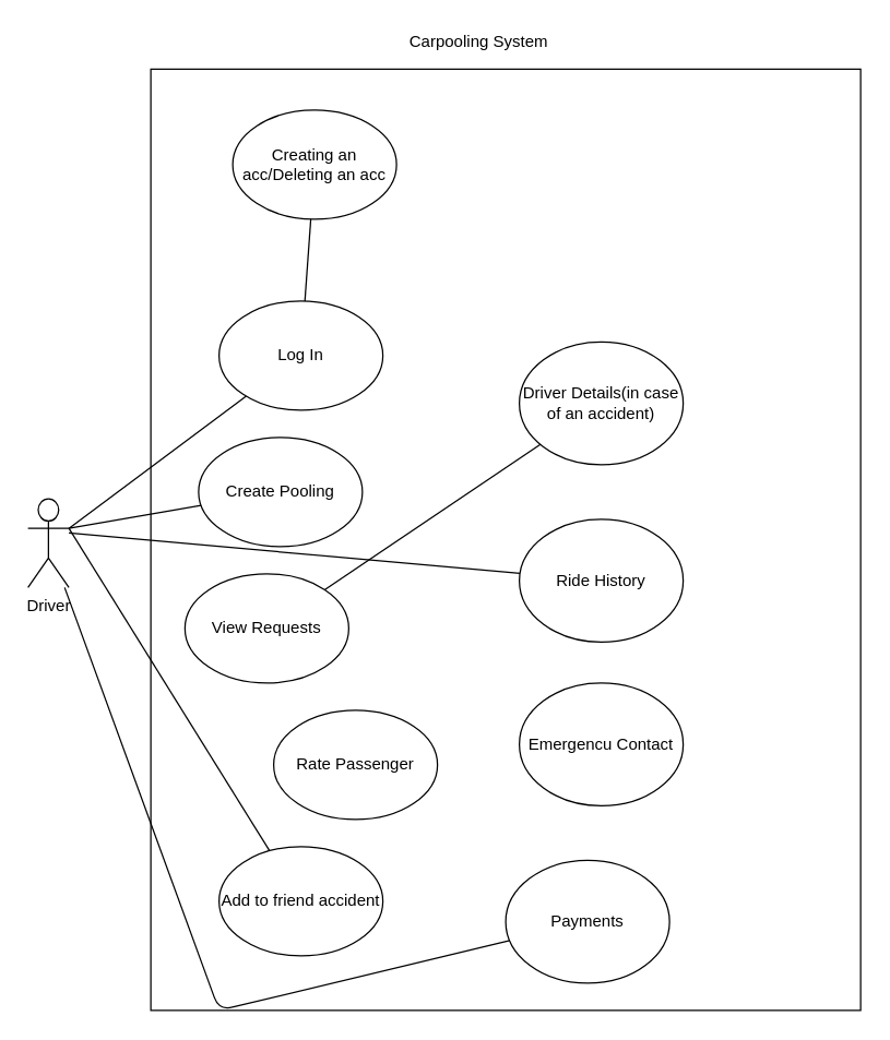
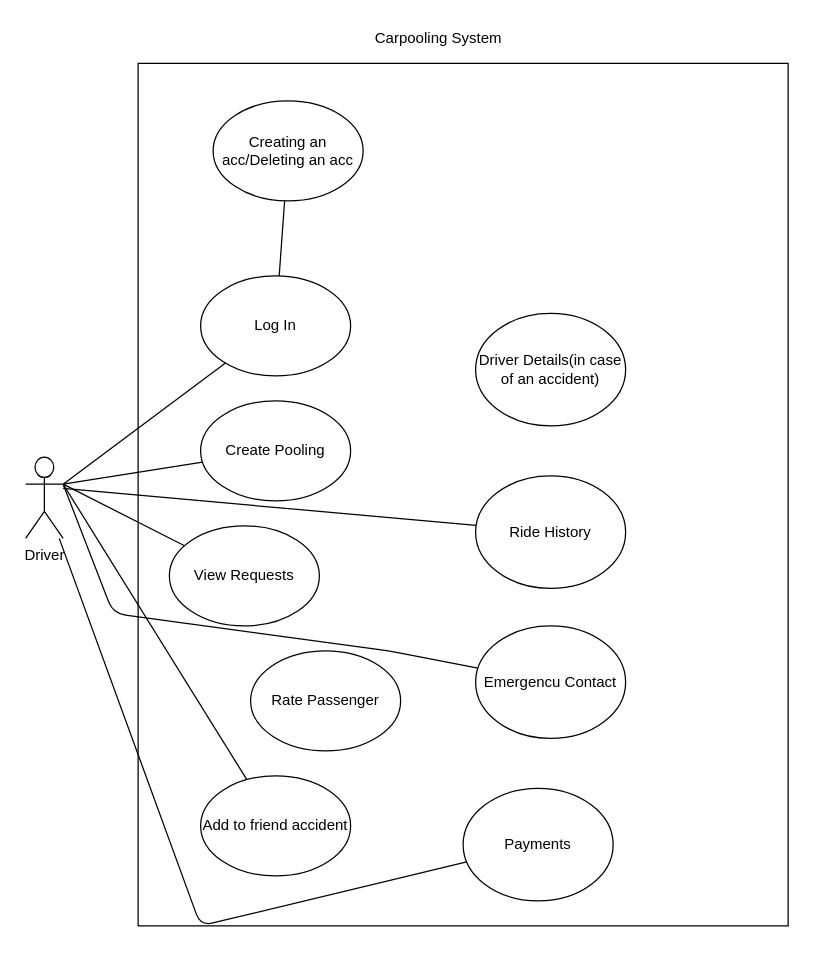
- <mxCell id="10" value="Create Pooling" style="ellipse;whiteSpace=wrap;html=1;" vertex="1" parent="1"><mxGeometry x="145" y="320" width="120" height="80" as="geometry" /></mxCell>
+ <mxCell id="10" value="Create Pooling" style="ellipse;whiteSpace=wrap;html=1;" vertex="1" parent="1"><mxGeometry x="160" y="320" width="120" height="80" as="geometry" /></mxCell>
- <mxCell id="11" style="edgeStyle=none;html=1;endArrow=none;endFill=0;" edge="1" parent="1" source="12" target="20"><mxGeometry relative="1" as="geometry" /></mxCell>
+ <mxCell id="11" style="edgeStyle=none;html=1;entryX=1;entryY=0.333;entryDx=0;entryDy=0;entryPerimeter=0;endArrow=none;endFill=0;" edge="1" parent="1" source="12" target="4"><mxGeometry relative="1" as="geometry" /></mxCell>
+ <mxCell id="18" style="edgeStyle=none;html=1;entryX=1;entryY=0.333;entryDx=0;entryDy=0;entryPerimeter=0;endArrow=none;endFill=0;" edge="1" parent="1" source="19" target="4"><mxGeometry relative="1" as="geometry"><Array as="points"><mxPoint x="310" y="520" /><mxPoint x="90" y="490" /></Array></mxGeometry></mxCell>
